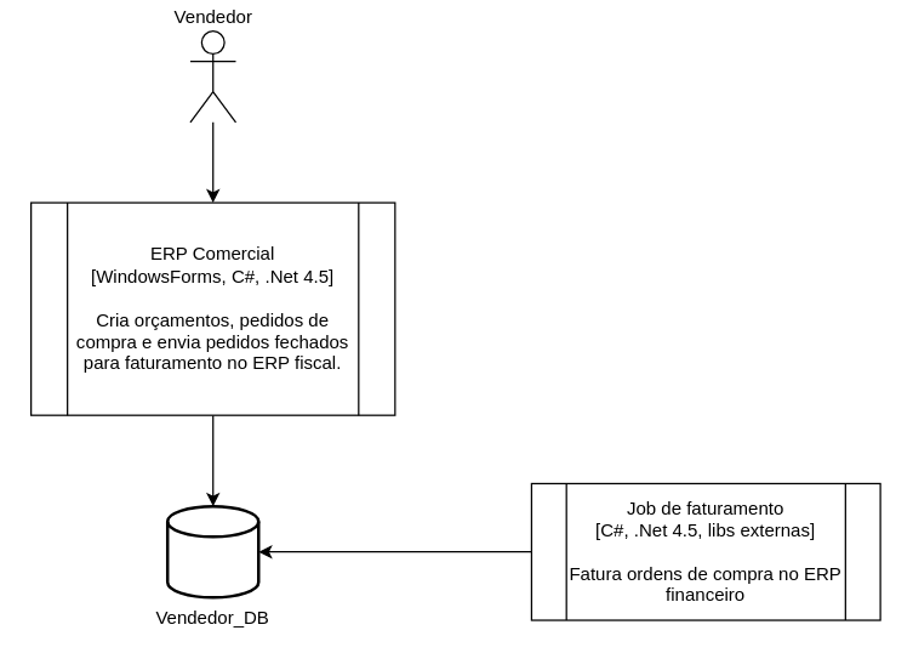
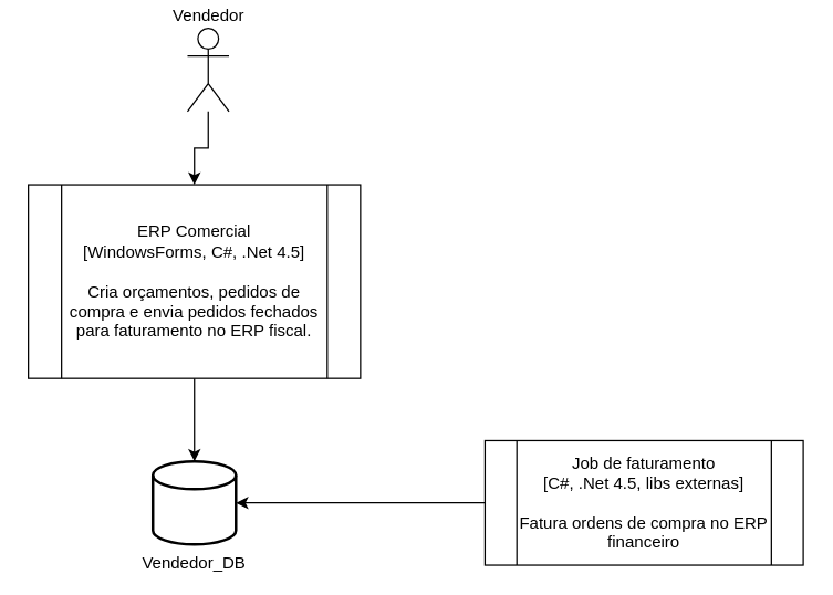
- <mxCell id="6" value="Vendedor" style="shape=umlActor;verticalLabelPosition=top;verticalAlign=bottom;html=1;outlineConnect=0;labelPosition=center;align=center;" parent="1" vertex="1"><mxGeometry x="125" y="20" width="30" height="60" as="geometry" /></mxCell>
+ <mxCell id="6" value="Vendedor" style="shape=umlActor;verticalLabelPosition=top;verticalAlign=bottom;html=1;outlineConnect=0;labelPosition=center;align=center;" parent="1" vertex="1"><mxGeometry x="135" y="20" width="30" height="60" as="geometry" /></mxCell>
